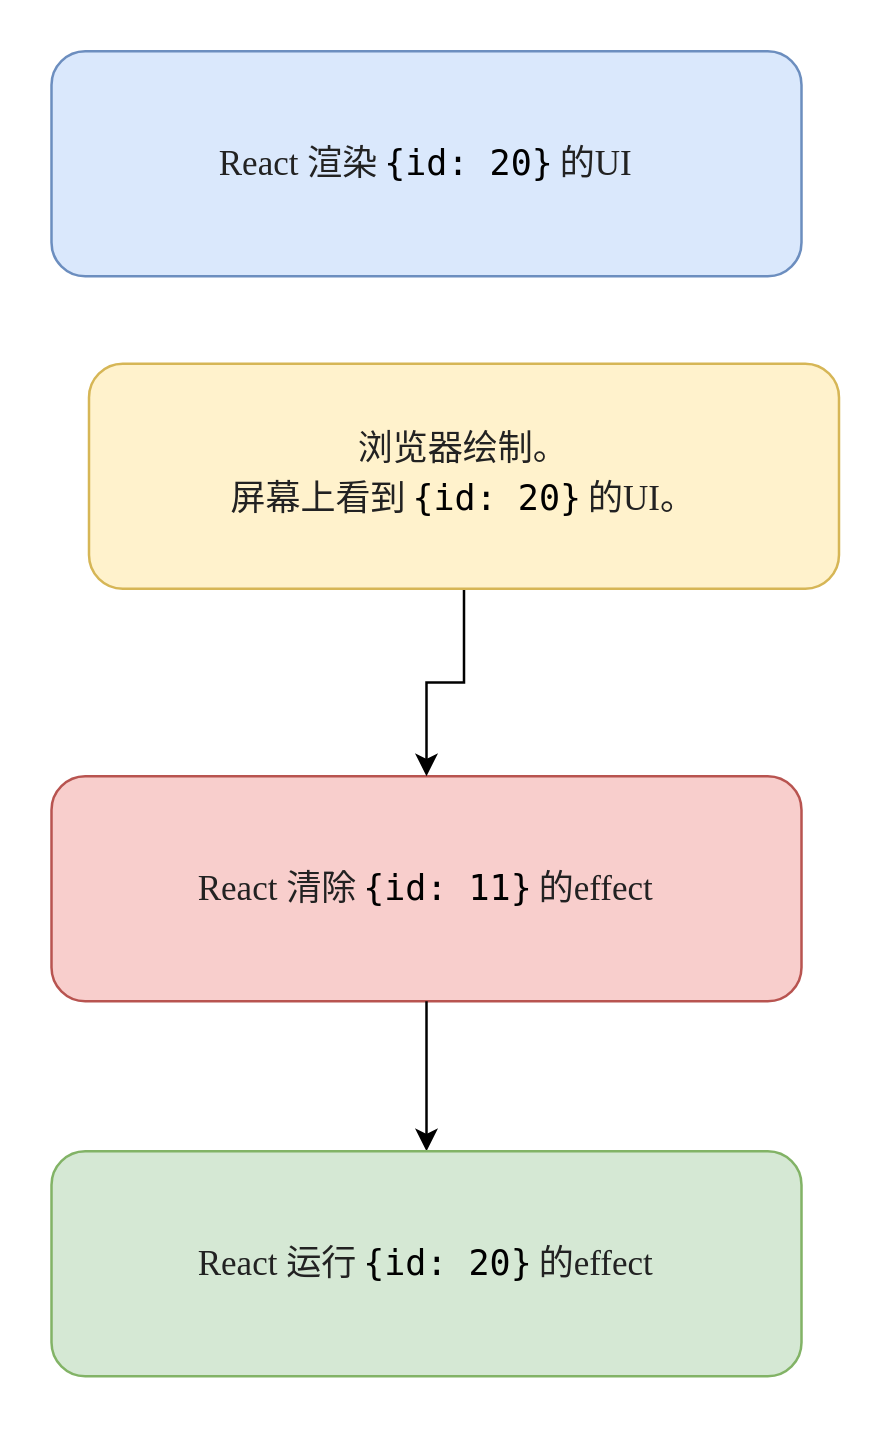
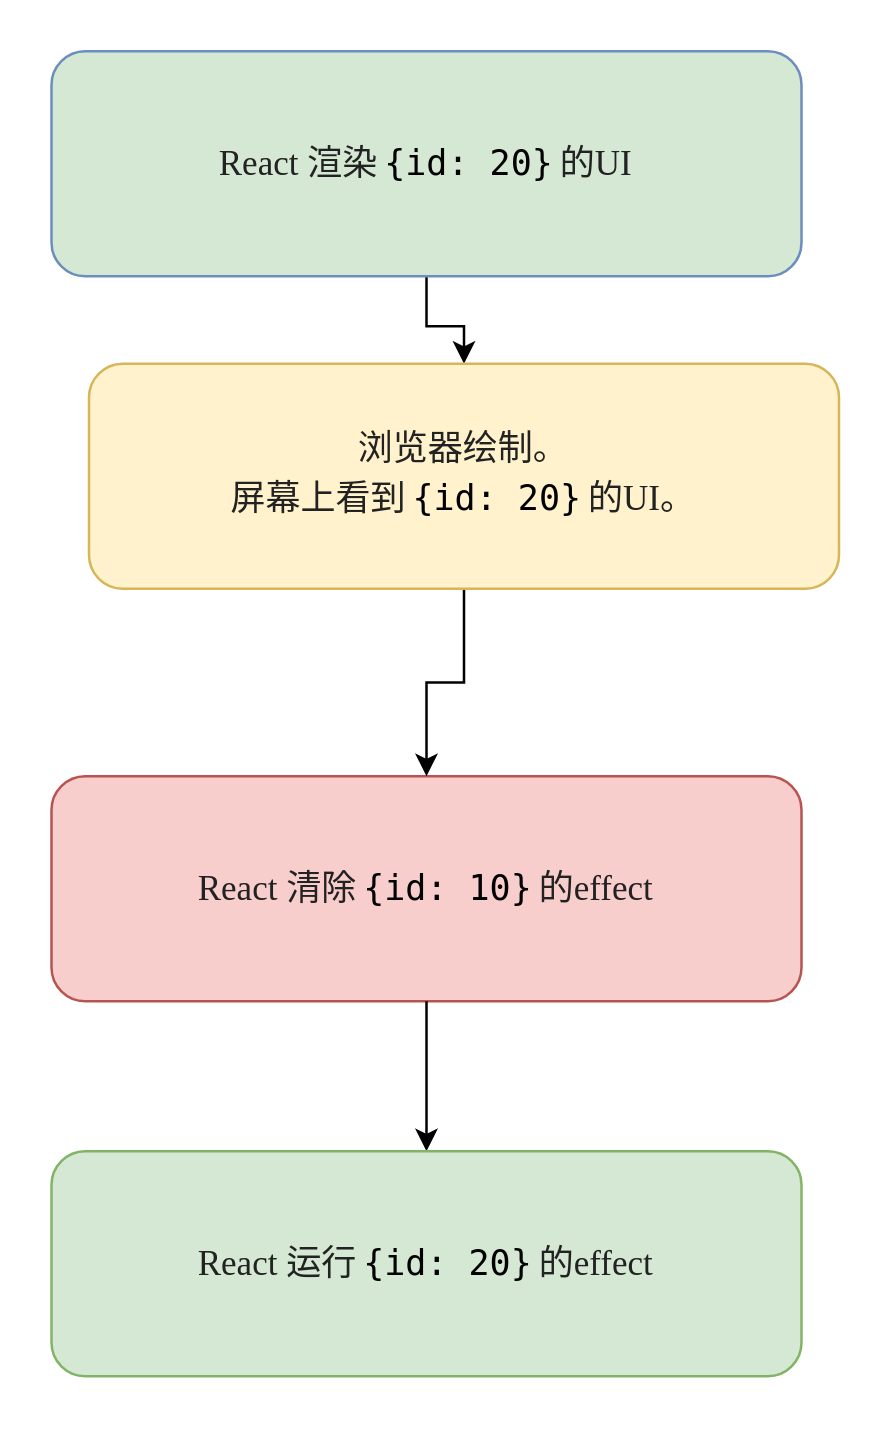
- <mxCell id="6" value="&lt;font style=&quot;font-size: 14px&quot;&gt;&lt;span style=&quot;color: rgb(34 , 34 , 34) ; font-family: &amp;#34;merriweather&amp;#34; , &amp;#34;georgia&amp;#34; , serif&quot;&gt;React 渲染&lt;/span&gt;&lt;code class=&quot;language-text&quot; style=&quot;box-sizing: inherit ; line-height: 1.5 ; margin-bottom: 0px ; word-spacing: normal ; word-break: normal ; overflow-wrap: normal ; border-radius: 0.3em ; padding: 0.15em 0.2em 0.05em&quot;&gt;{id: 20}&lt;/code&gt;&lt;span style=&quot;color: rgb(34 , 34 , 34) ; font-family: &amp;#34;merriweather&amp;#34; , &amp;#34;georgia&amp;#34; , serif&quot;&gt;的UI&lt;/span&gt;&lt;/font&gt;" style="rounded=1;whiteSpace=wrap;html=1;aspect=fixed;fillColor=#dae8fc;strokeColor=#6c8ebf;" vertex="1" parent="1"><mxGeometry x="20" y="20" width="300" height="90" as="geometry" /></mxCell>
+ <mxCell id="6" value="&lt;font style=&quot;font-size: 14px&quot;&gt;&lt;span style=&quot;color: rgb(34 , 34 , 34) ; font-family: &amp;#34;merriweather&amp;#34; , &amp;#34;georgia&amp;#34; , serif&quot;&gt;React 渲染&lt;/span&gt;&lt;code class=&quot;language-text&quot; style=&quot;box-sizing: inherit ; line-height: 1.5 ; margin-bottom: 0px ; word-spacing: normal ; word-break: normal ; overflow-wrap: normal ; border-radius: 0.3em ; padding: 0.15em 0.2em 0.05em&quot;&gt;{id: 20}&lt;/code&gt;&lt;span style=&quot;color: rgb(34 , 34 , 34) ; font-family: &amp;#34;merriweather&amp;#34; , &amp;#34;georgia&amp;#34; , serif&quot;&gt;的UI&lt;/span&gt;&lt;/font&gt;" style="rounded=1;whiteSpace=wrap;html=1;aspect=fixed;fillColor=#d5e8d4;strokeColor=#6c8ebf;" vertex="1" parent="1"><mxGeometry x="20" y="20" width="300" height="90" as="geometry" /></mxCell>
+ <mxCell id="5" value="" style="edgeStyle=orthogonalEdgeStyle;rounded=0;orthogonalLoop=1;jettySize=auto;html=1;" edge="1" parent="1" source="6" target="8"><mxGeometry relative="1" as="geometry" /></mxCell>
- <mxCell id="2" value="&lt;font style=&quot;font-size: 14px&quot;&gt;&lt;span style=&quot;color: rgb(34 , 34 , 34) ; font-family: &amp;#34;merriweather&amp;#34; , &amp;#34;georgia&amp;#34; , serif&quot;&gt;React 清除&lt;/span&gt;&lt;code class=&quot;language-text&quot; style=&quot;box-sizing: inherit ; font-family: &amp;#34;consolas&amp;#34; , &amp;#34;menlo&amp;#34; , &amp;#34;monaco&amp;#34; , , &amp;#34;courier new&amp;#34; , monospace ; line-height: 1.5 ; margin-bottom: 0px ; word-spacing: normal ; word-break: normal ; overflow-wrap: normal ; border-radius: 0.3em ; padding: 0.15em 0.2em 0.05em&quot;&gt;{id: 11}&lt;/code&gt;&lt;span style=&quot;color: rgb(34 , 34 , 34) ; font-family: &amp;#34;merriweather&amp;#34; , &amp;#34;georgia&amp;#34; , serif&quot;&gt;的effect&lt;/span&gt;&lt;/font&gt;" style="rounded=1;whiteSpace=wrap;html=1;aspect=fixed;fillColor=#f8cecc;strokeColor=#b85450;" vertex="1" parent="1"><mxGeometry x="20" y="310" width="300" height="90" as="geometry" /></mxCell>
+ <mxCell id="2" value="&lt;font style=&quot;font-size: 14px&quot;&gt;&lt;span style=&quot;color: rgb(34 , 34 , 34) ; font-family: &amp;#34;merriweather&amp;#34; , &amp;#34;georgia&amp;#34; , serif&quot;&gt;React 清除&lt;/span&gt;&lt;code class=&quot;language-text&quot; style=&quot;box-sizing: inherit ; font-family: &amp;#34;consolas&amp;#34; , &amp;#34;menlo&amp;#34; , &amp;#34;monaco&amp;#34; , , &amp;#34;courier new&amp;#34; , monospace ; line-height: 1.5 ; margin-bottom: 0px ; word-spacing: normal ; word-break: normal ; overflow-wrap: normal ; border-radius: 0.3em ; padding: 0.15em 0.2em 0.05em&quot;&gt;{id: 10}&lt;/code&gt;&lt;span style=&quot;color: rgb(34 , 34 , 34) ; font-family: &amp;#34;merriweather&amp;#34; , &amp;#34;georgia&amp;#34; , serif&quot;&gt;的effect&lt;/span&gt;&lt;/font&gt;" style="rounded=1;whiteSpace=wrap;html=1;aspect=fixed;fillColor=#f8cecc;strokeColor=#b85450;" vertex="1" parent="1"><mxGeometry x="20" y="310" width="300" height="90" as="geometry" /></mxCell>
